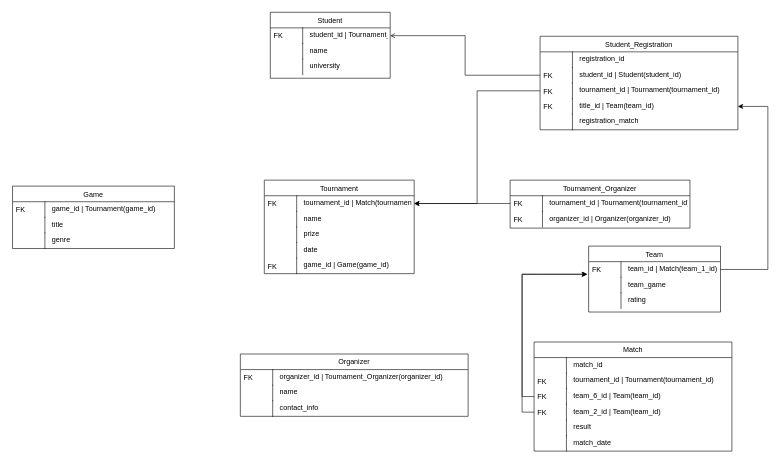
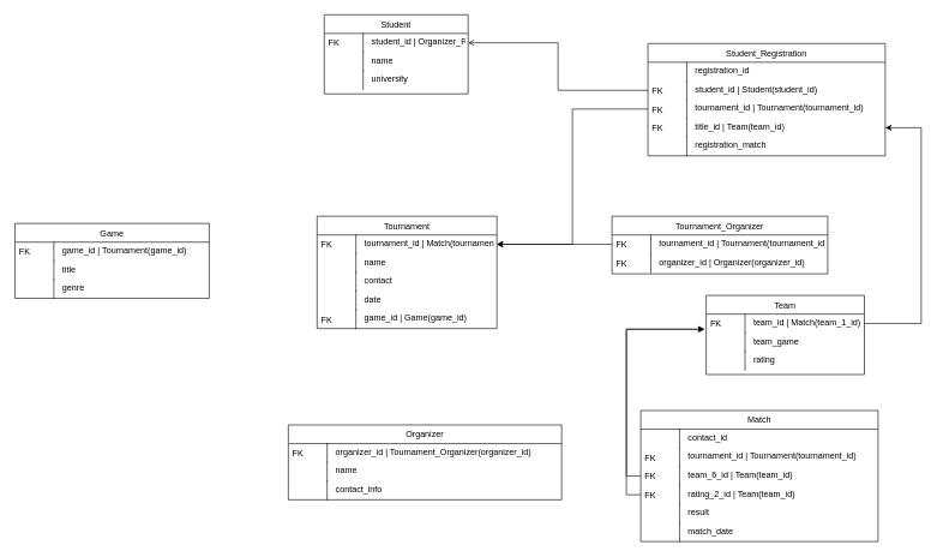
- <mxCell id="3" value="student_id | Tournament_Registration(student_id)" style="shape=partialRectangle;top=0;left=0;right=0;bottom=0;align=left;verticalAlign=top;spacingTop=-2;fillColor=none;spacingLeft=64;spacingRight=4;overflow=hidden;rotatable=0;points=[[0,0.5],[1,0.5]];portConstraint=eastwest;dropTarget=0;" vertex="1" parent="2"><mxGeometry y="26" width="200" height="26" as="geometry" /></mxCell>
+ <mxCell id="3" value="student_id | Organizer_Registration(student_id)" style="shape=partialRectangle;top=0;left=0;right=0;bottom=0;align=left;verticalAlign=top;spacingTop=-2;fillColor=none;spacingLeft=64;spacingRight=4;overflow=hidden;rotatable=0;points=[[0,0.5],[1,0.5]];portConstraint=eastwest;dropTarget=0;" vertex="1" parent="2"><mxGeometry y="26" width="200" height="26" as="geometry" /></mxCell>
- <mxCell id="28" value="prize" style="shape=partialRectangle;top=0;left=0;right=0;bottom=0;align=left;verticalAlign=top;spacingTop=-2;fillColor=none;spacingLeft=64;spacingRight=4;overflow=hidden;rotatable=0;points=[[0,0.5],[1,0.5]];portConstraint=eastwest;dropTarget=0;" vertex="1" parent="23"><mxGeometry y="78" width="250" height="26" as="geometry" /></mxCell>
+ <mxCell id="28" value="contact" style="shape=partialRectangle;top=0;left=0;right=0;bottom=0;align=left;verticalAlign=top;spacingTop=-2;fillColor=none;spacingLeft=64;spacingRight=4;overflow=hidden;rotatable=0;points=[[0,0.5],[1,0.5]];portConstraint=eastwest;dropTarget=0;" vertex="1" parent="23"><mxGeometry y="78" width="250" height="26" as="geometry" /></mxCell>
- <mxCell id="42" value="match_id" style="shape=partialRectangle;top=0;left=0;right=0;bottom=0;align=left;verticalAlign=top;spacingTop=-2;fillColor=none;spacingLeft=64;spacingRight=4;overflow=hidden;rotatable=0;points=[[0,0.5],[1,0.5]];portConstraint=eastwest;dropTarget=0;" vertex="1" parent="41"><mxGeometry y="26" width="330" height="26" as="geometry" /></mxCell>
+ <mxCell id="42" value="contact_id" style="shape=partialRectangle;top=0;left=0;right=0;bottom=0;align=left;verticalAlign=top;spacingTop=-2;fillColor=none;spacingLeft=64;spacingRight=4;overflow=hidden;rotatable=0;points=[[0,0.5],[1,0.5]];portConstraint=eastwest;dropTarget=0;" vertex="1" parent="41"><mxGeometry y="26" width="330" height="26" as="geometry" /></mxCell>
- <mxCell id="48" value="team_2_id | Team(team_id)" style="shape=partialRectangle;top=0;left=0;right=0;bottom=0;align=left;verticalAlign=top;spacingTop=-2;fillColor=none;spacingLeft=64;spacingRight=4;overflow=hidden;rotatable=0;points=[[0,0.5],[1,0.5]];portConstraint=eastwest;dropTarget=0;" vertex="1" parent="41"><mxGeometry y="104" width="330" height="26" as="geometry" /></mxCell>
+ <mxCell id="48" value="rating_2_id | Team(team_id)" style="shape=partialRectangle;top=0;left=0;right=0;bottom=0;align=left;verticalAlign=top;spacingTop=-2;fillColor=none;spacingLeft=64;spacingRight=4;overflow=hidden;rotatable=0;points=[[0,0.5],[1,0.5]];portConstraint=eastwest;dropTarget=0;" vertex="1" parent="41"><mxGeometry y="104" width="330" height="26" as="geometry" /></mxCell>
